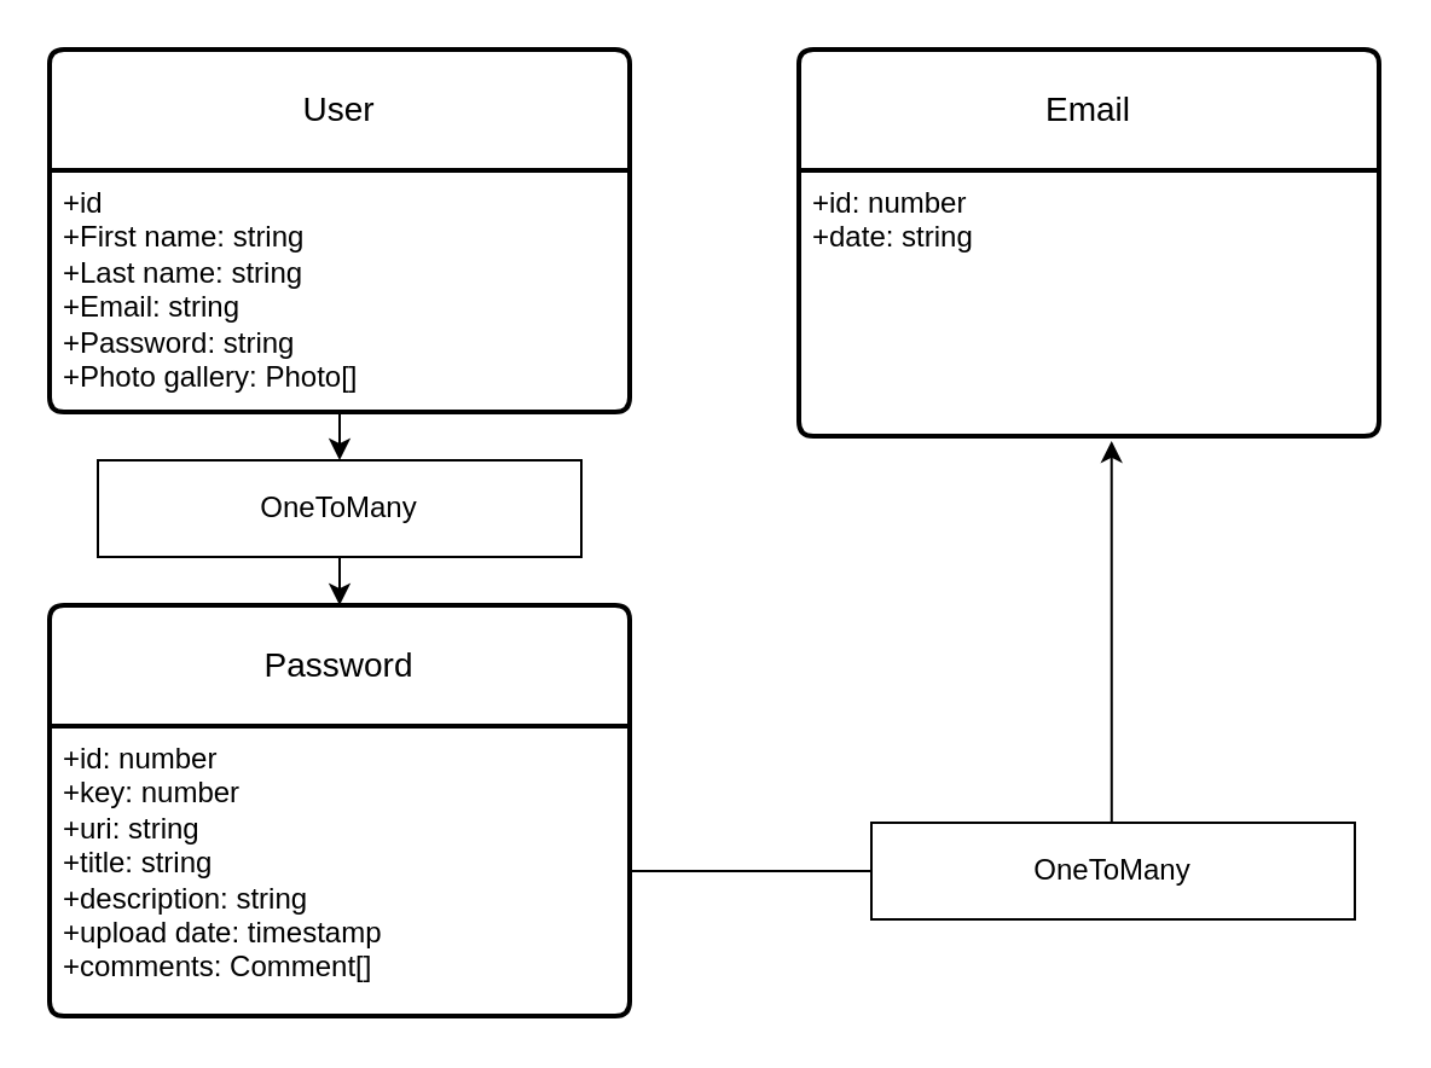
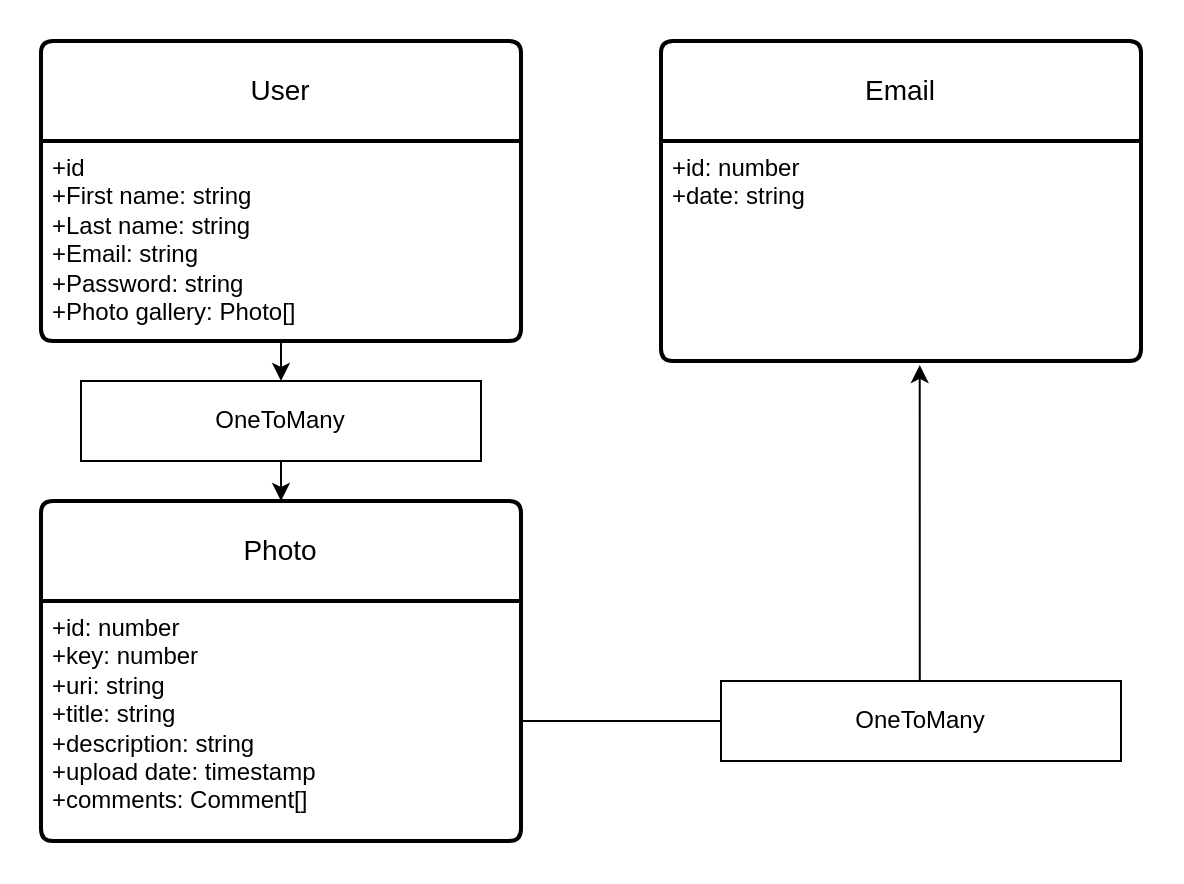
- <mxCell id="5" value="Password" style="swimlane;childLayout=stackLayout;horizontal=1;startSize=50;horizontalStack=0;rounded=1;fontSize=14;fontStyle=0;strokeWidth=2;resizeParent=0;resizeLast=1;shadow=0;dashed=0;align=center;arcSize=4;whiteSpace=wrap;html=1;" vertex="1" parent="1"><mxGeometry x="20" y="250" width="240" height="170" as="geometry" /></mxCell>
+ <mxCell id="5" value="Photo" style="swimlane;childLayout=stackLayout;horizontal=1;startSize=50;horizontalStack=0;rounded=1;fontSize=14;fontStyle=0;strokeWidth=2;resizeParent=0;resizeLast=1;shadow=0;dashed=0;align=center;arcSize=4;whiteSpace=wrap;html=1;" vertex="1" parent="1"><mxGeometry x="20" y="250" width="240" height="170" as="geometry" /></mxCell>
